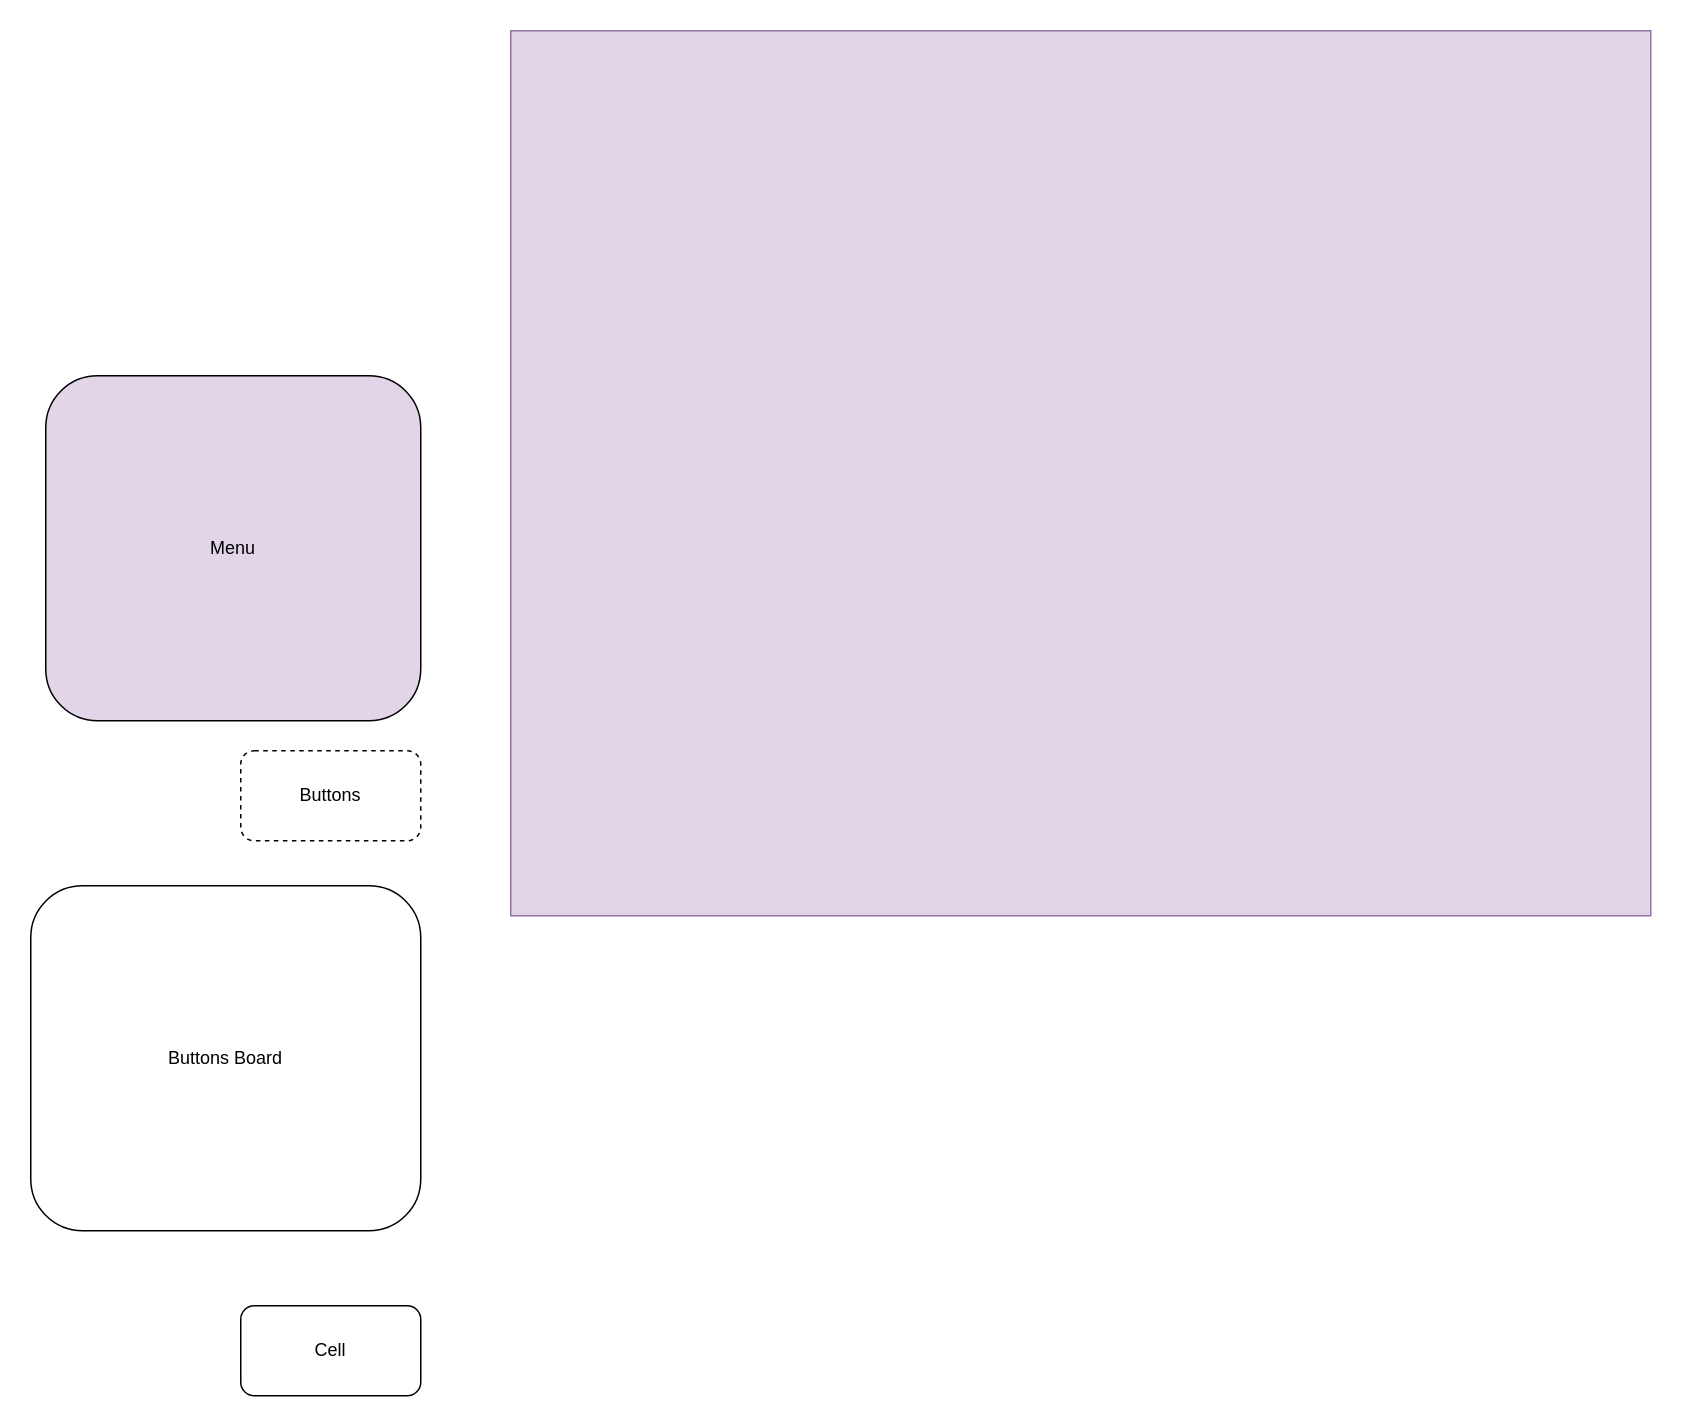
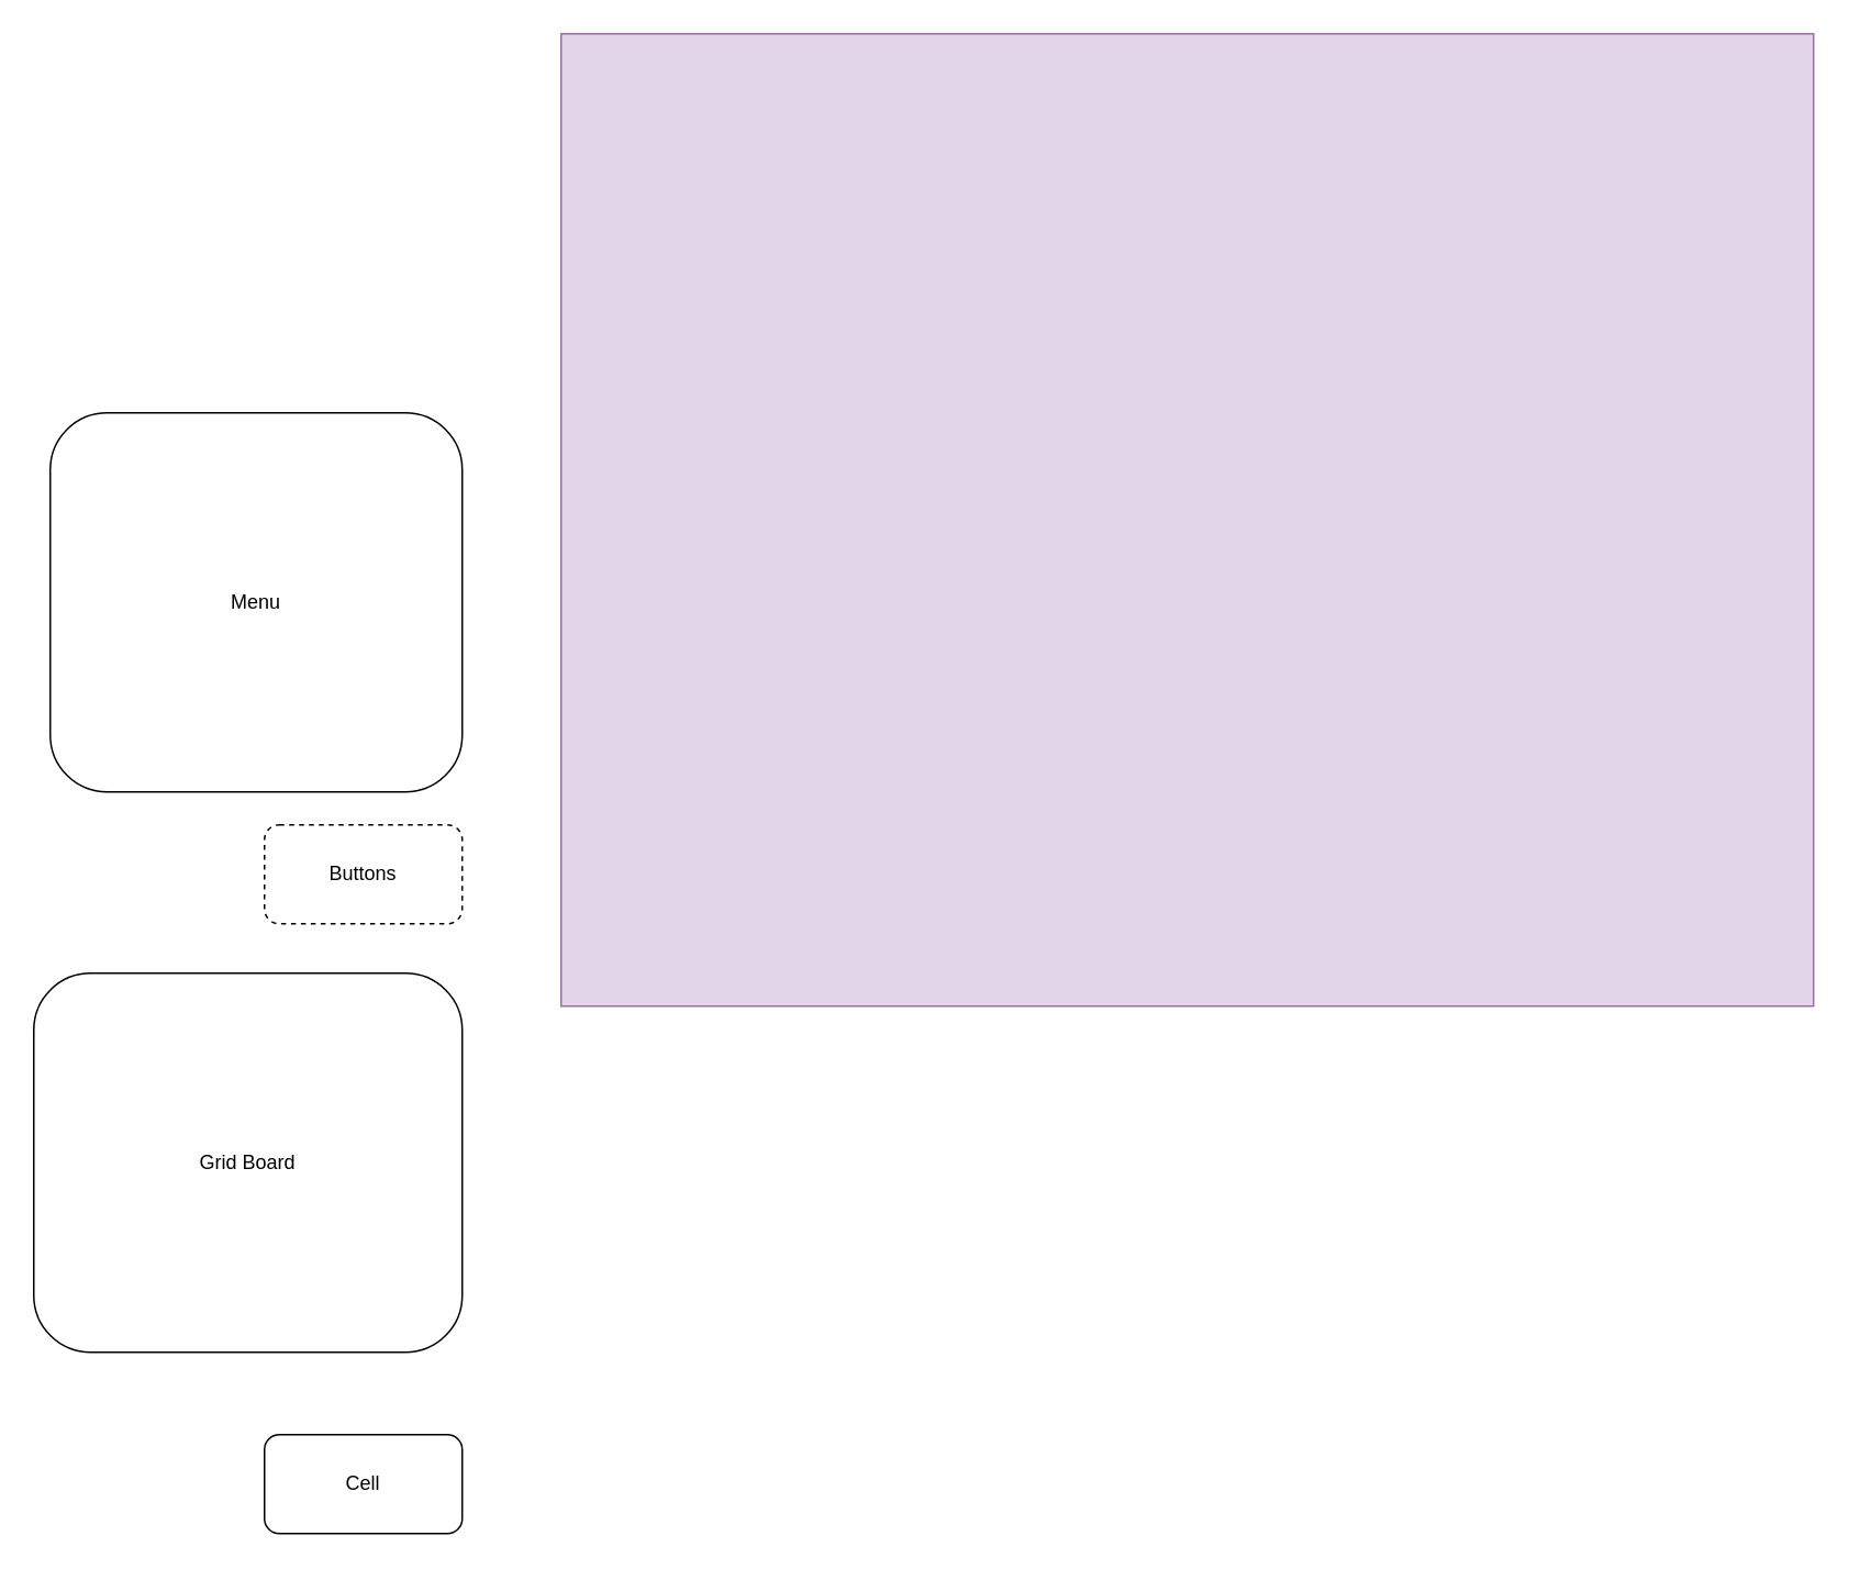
- <mxCell id="3" value="Menu" style="rounded=1;whiteSpace=wrap;html=1;fillColor=#e1d5e7;" vertex="1" parent="1"><mxGeometry x="30" y="250" width="250" height="230" as="geometry" /></mxCell>
+ <mxCell id="3" value="Menu" style="rounded=1;whiteSpace=wrap;html=1;" vertex="1" parent="1"><mxGeometry x="30" y="250" width="250" height="230" as="geometry" /></mxCell>
- <mxCell id="5" value="Buttons Board" style="rounded=1;whiteSpace=wrap;html=1;" vertex="1" parent="1"><mxGeometry x="20" y="590" width="260" height="230" as="geometry" /></mxCell>
+ <mxCell id="5" value="Grid Board" style="rounded=1;whiteSpace=wrap;html=1;" vertex="1" parent="1"><mxGeometry x="20" y="590" width="260" height="230" as="geometry" /></mxCell>
